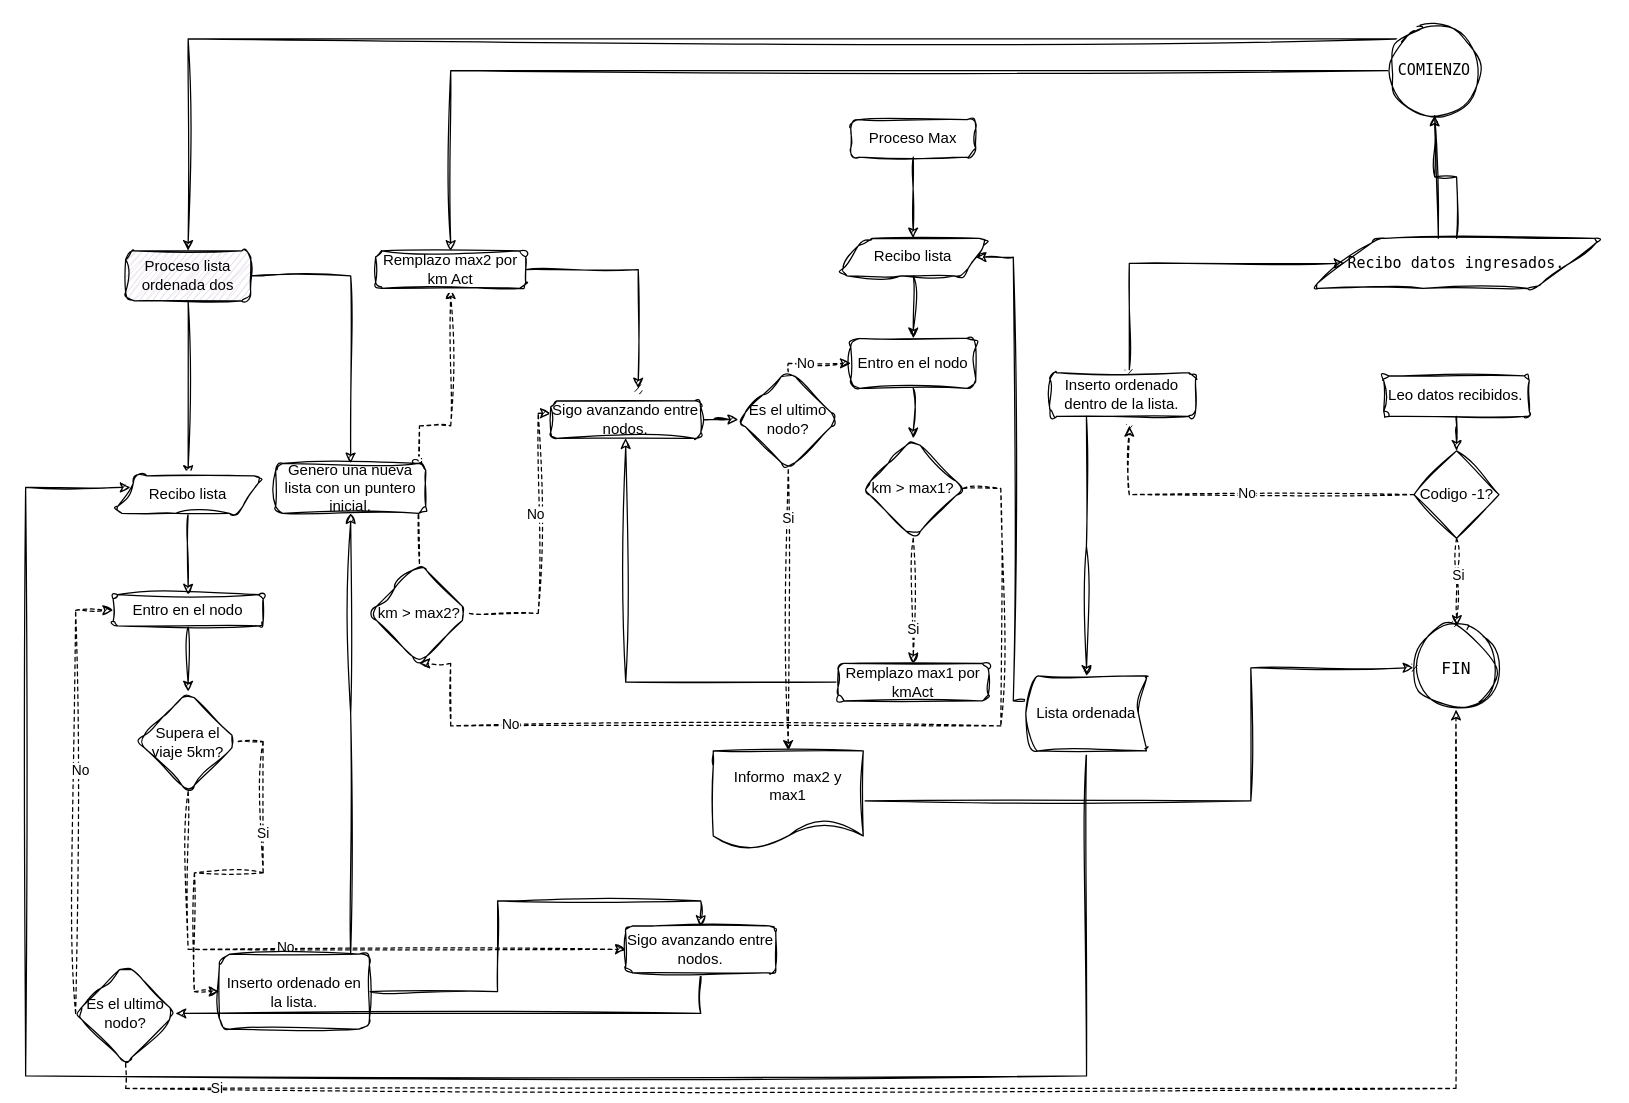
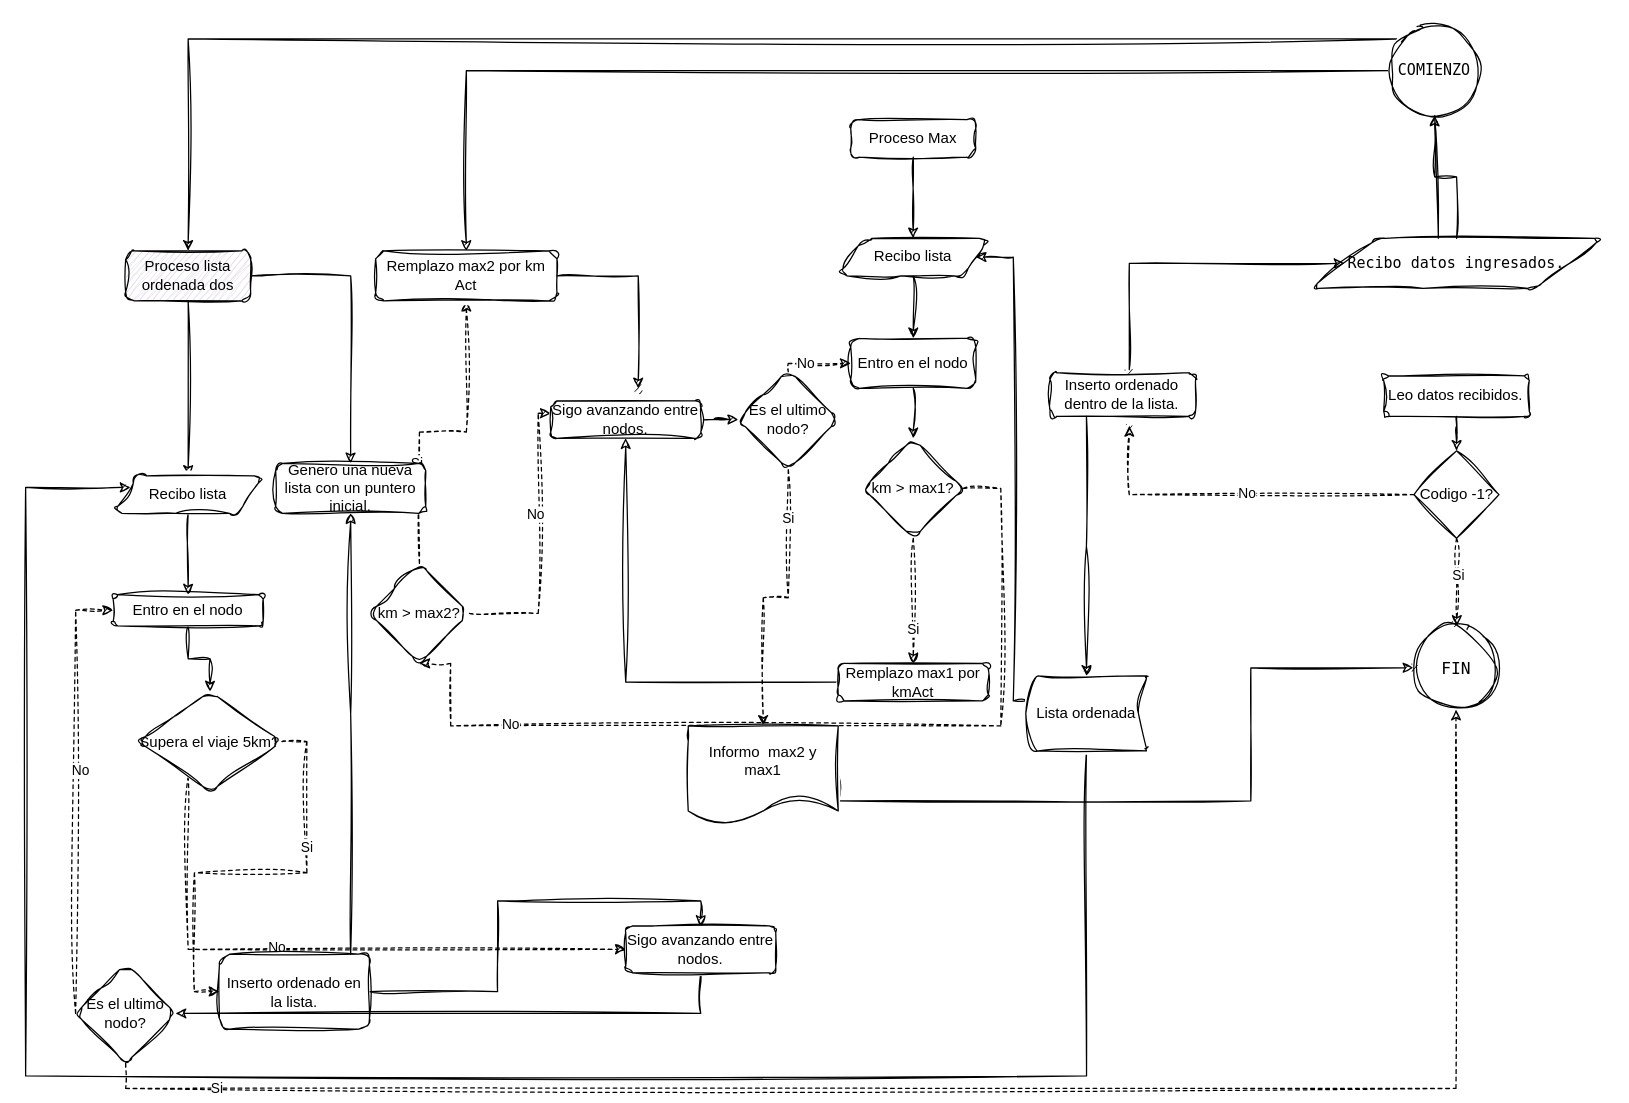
- <mxCell id="29" value="Remplazo max2 por km Act" style="whiteSpace=wrap;html=1;rounded=1;arcSize=16;strokeWidth=1;sketch=1;curveFitting=1;jiggle=2;" vertex="1" parent="1"><mxGeometry x="300" y="200" width="120" height="30" as="geometry" /></mxCell>
+ <mxCell id="29" value="Remplazo max2 por km Act" style="whiteSpace=wrap;html=1;rounded=1;arcSize=16;strokeWidth=1;sketch=1;curveFitting=1;jiggle=2;" vertex="1" parent="1"><mxGeometry x="300" y="200" width="145" height="40" as="geometry" /></mxCell>
- <mxCell id="39" value="Supera el viaje 5km?" style="rhombus;whiteSpace=wrap;html=1;rounded=1;arcSize=14;strokeWidth=1;sketch=1;curveFitting=1;jiggle=2;" vertex="1" parent="1"><mxGeometry x="110" y="552.5" width="80" height="80" as="geometry" /></mxCell>
+ <mxCell id="39" value="Supera el viaje 5km?" style="rhombus;whiteSpace=wrap;html=1;rounded=1;arcSize=14;strokeWidth=1;sketch=1;curveFitting=1;jiggle=2;" vertex="1" parent="1"><mxGeometry x="110" y="552.5" width="115" height="80" as="geometry" /></mxCell>
- <mxCell id="78" value="Informo&amp;nbsp; max2 y max1" style="shape=document;whiteSpace=wrap;html=1;boundedLbl=1;rounded=1;arcSize=16;strokeWidth=1;sketch=1;curveFitting=1;jiggle=2;" vertex="1" parent="1"><mxGeometry x="570" y="600" width="120" height="80" as="geometry" /></mxCell>
+ <mxCell id="78" value="Informo&amp;nbsp; max2 y max1" style="shape=document;whiteSpace=wrap;html=1;boundedLbl=1;rounded=1;arcSize=16;strokeWidth=1;sketch=1;curveFitting=1;jiggle=2;" vertex="1" parent="1"><mxGeometry x="550" y="580" width="120" height="80" as="geometry" /></mxCell>
